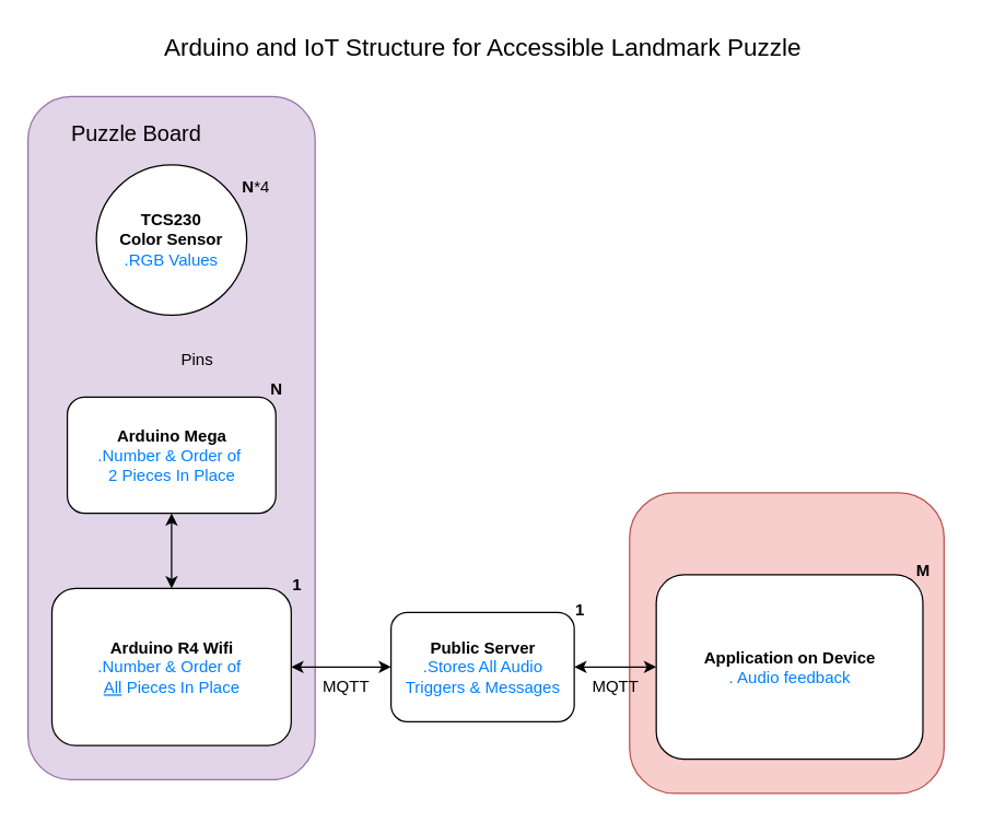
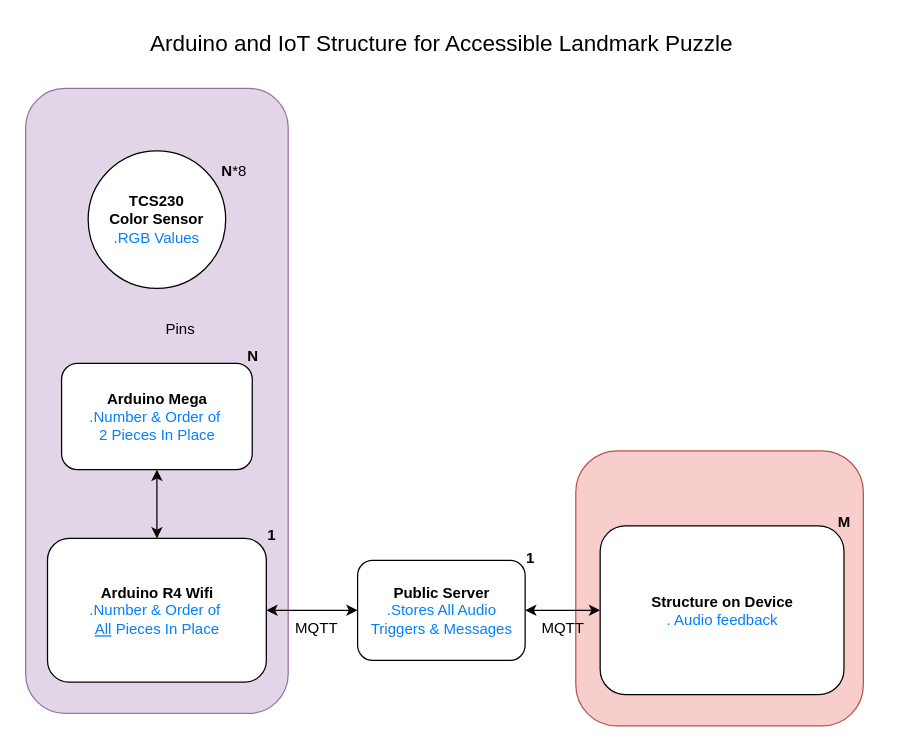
- <mxCell id="20" value="Puzzle Board" style="text;html=1;align=center;verticalAlign=middle;whiteSpace=wrap;rounded=0;fontSize=16;" vertex="1" parent="1"><mxGeometry x="37.5" y="82" width="122.5" height="30" as="geometry" /></mxCell>
- <mxCell id="5" value="&lt;b&gt;N&lt;/b&gt;*4" style="text;html=1;align=center;verticalAlign=middle;whiteSpace=wrap;rounded=0;" vertex="1" parent="1"><mxGeometry x="147" y="112" width="80" height="50" as="geometry" /></mxCell>
+ <mxCell id="5" value="&lt;b&gt;N&lt;/b&gt;*8" style="text;html=1;align=center;verticalAlign=middle;whiteSpace=wrap;rounded=0;" vertex="1" parent="1"><mxGeometry x="147" y="112" width="80" height="50" as="geometry" /></mxCell>
- <mxCell id="16" value="&lt;div&gt;&lt;b&gt;Application on Device&lt;/b&gt;&lt;/div&gt;&lt;div&gt;&lt;font color=&quot;#007fff&quot;&gt;. Audio feedback&lt;/font&gt;&lt;br&gt;&lt;/div&gt;" style="rounded=1;whiteSpace=wrap;html=1;" vertex="1" parent="1"><mxGeometry x="479.5" y="420" width="195" height="135" as="geometry" /></mxCell>
+ <mxCell id="16" value="&lt;div&gt;&lt;b&gt;Structure on Device&lt;/b&gt;&lt;/div&gt;&lt;div&gt;&lt;font color=&quot;#007fff&quot;&gt;. Audio feedback&lt;/font&gt;&lt;br&gt;&lt;/div&gt;" style="rounded=1;whiteSpace=wrap;html=1;" vertex="1" parent="1"><mxGeometry x="479.5" y="420" width="195" height="135" as="geometry" /></mxCell>
